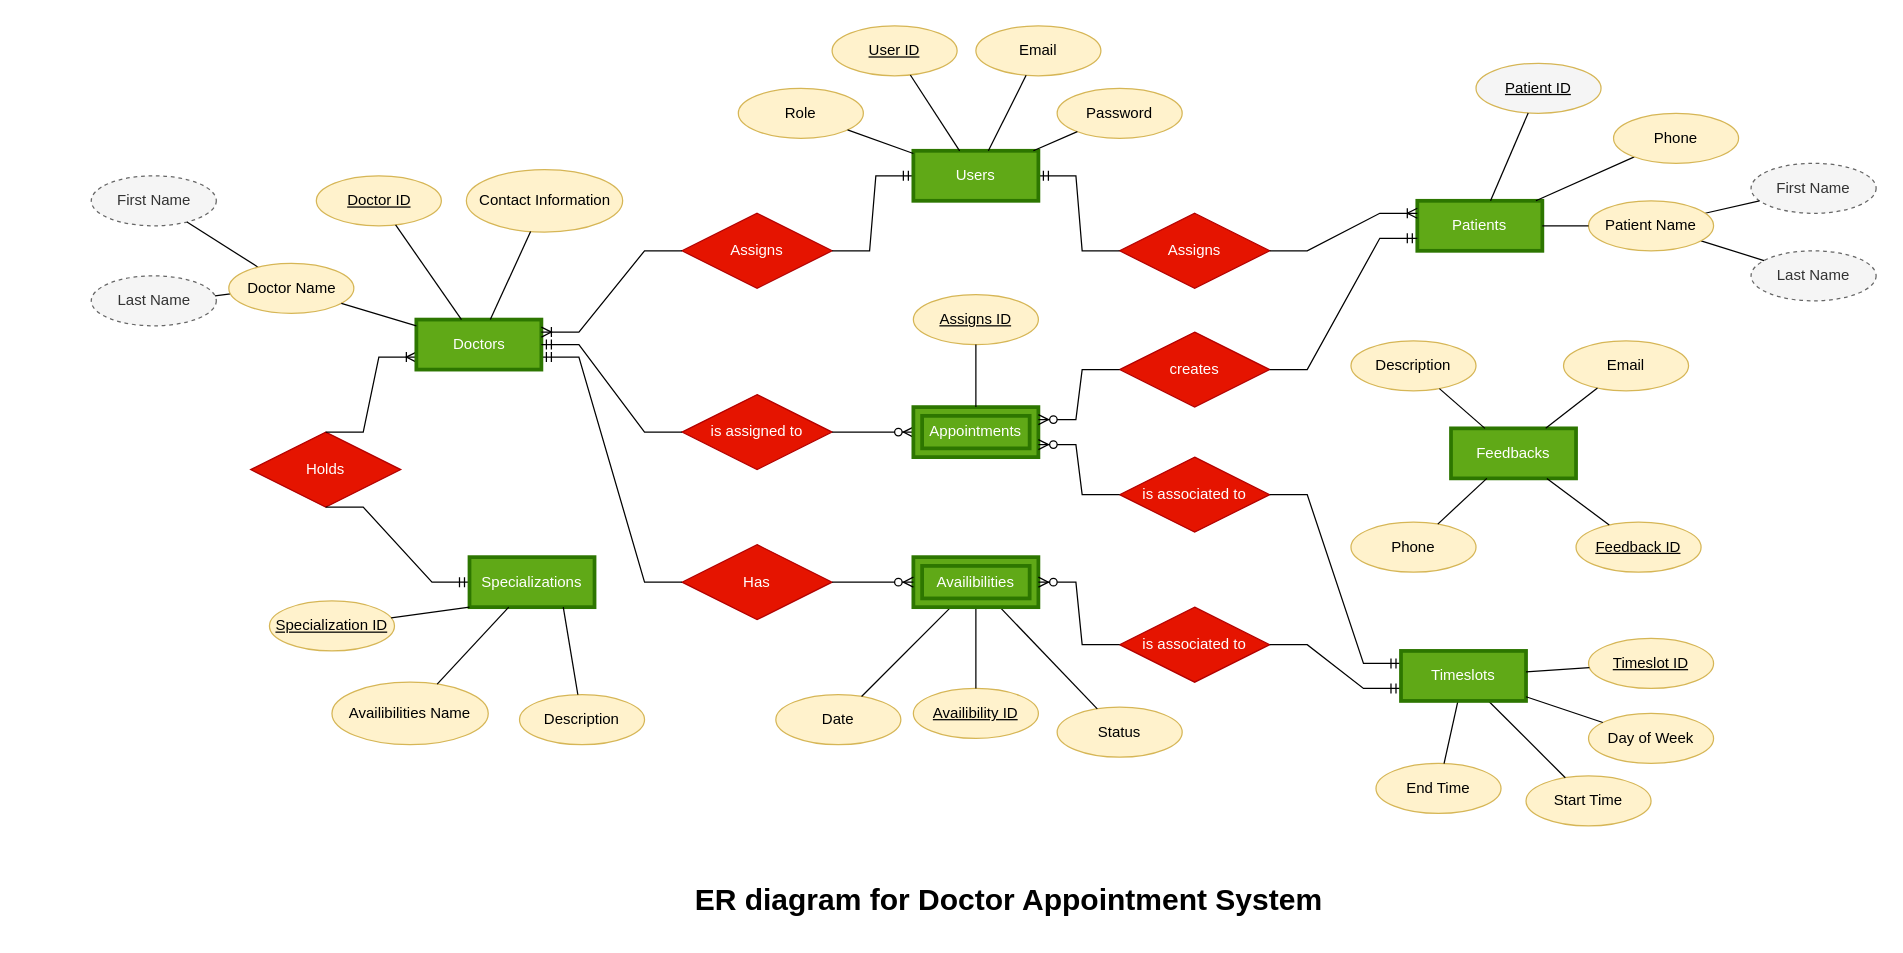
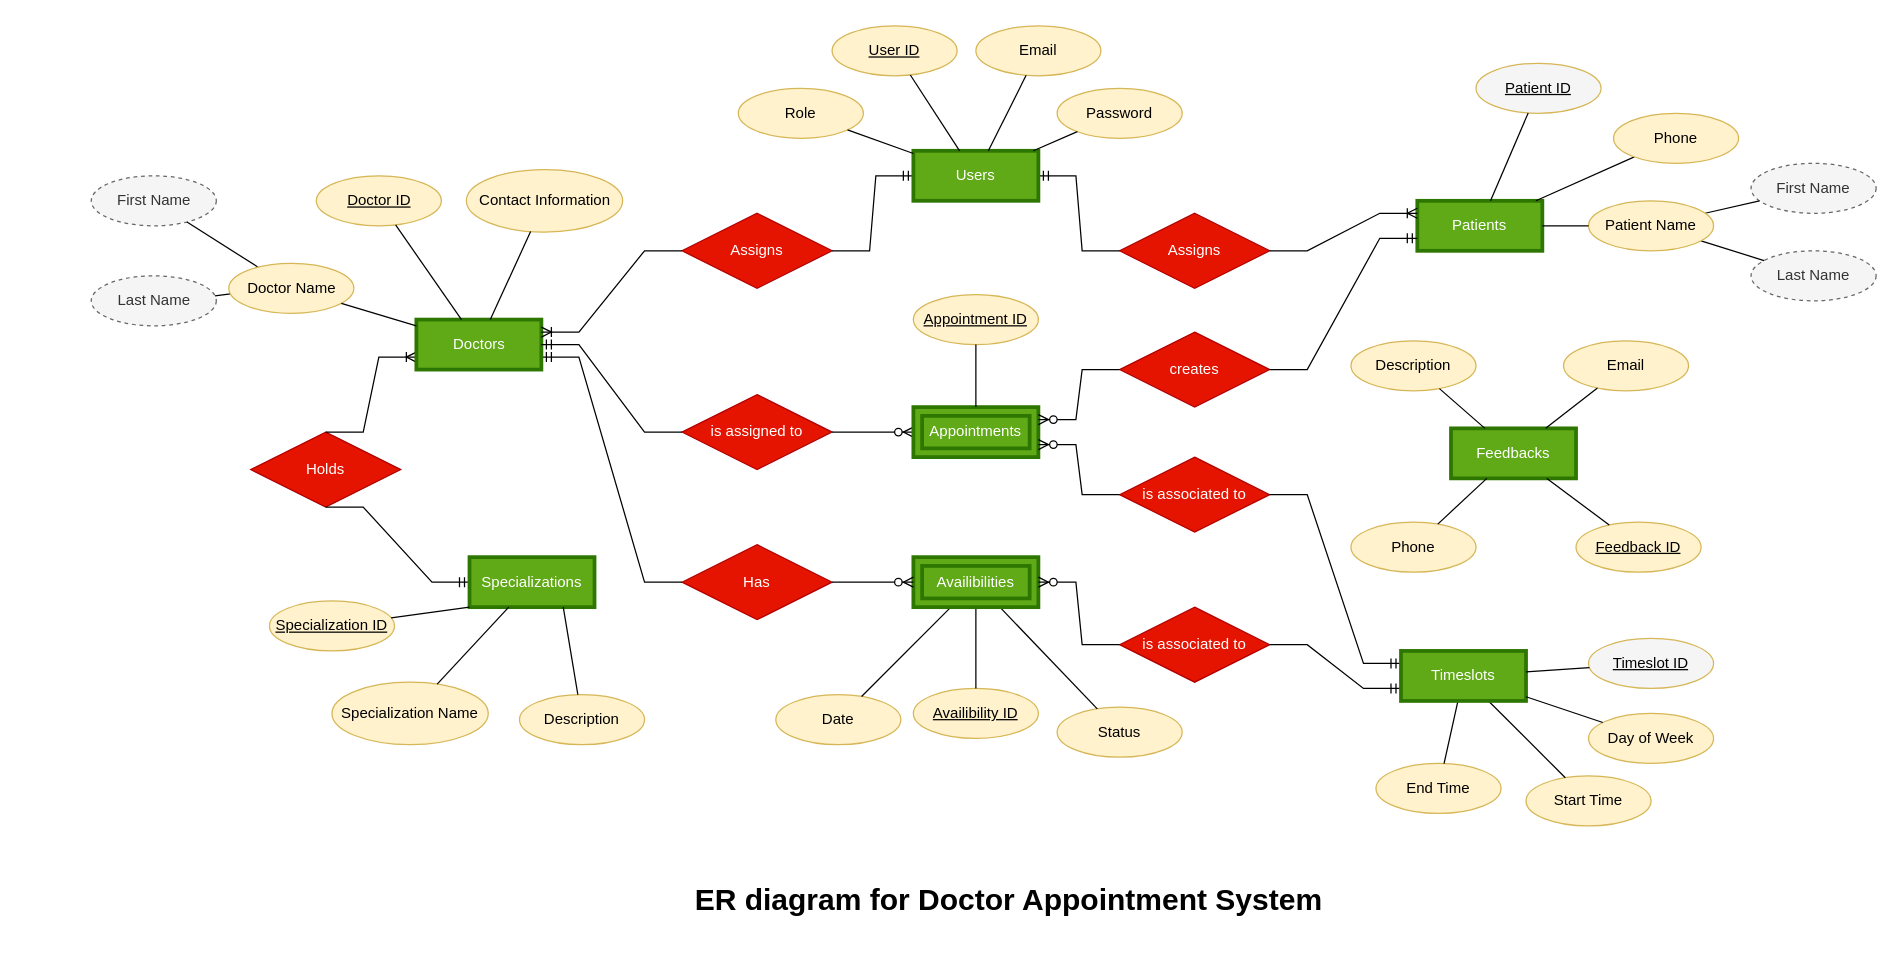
- <mxCell id="9" value="Assigns ID" style="ellipse;whiteSpace=wrap;html=1;align=center;fontStyle=4;fillColor=#fff2cc;strokeColor=#d6b656;" vertex="1" parent="7"><mxGeometry x="15" y="-10" width="100" height="40" as="geometry" /></mxCell>
+ <mxCell id="9" value="Appointment ID" style="ellipse;whiteSpace=wrap;html=1;align=center;fontStyle=4;fillColor=#fff2cc;strokeColor=#d6b656;" vertex="1" parent="7"><mxGeometry x="15" y="-10" width="100" height="40" as="geometry" /></mxCell>
- <mxCell id="58" value="Timeslot ID" style="ellipse;whiteSpace=wrap;html=1;align=center;fontStyle=4;fillColor=#fff2cc;strokeColor=#d6b656;" vertex="1" parent="52"><mxGeometry x="170" y="-10" width="100" height="40" as="geometry" /></mxCell>
+ <mxCell id="58" value="Timeslot ID" style="ellipse;whiteSpace=wrap;html=1;align=center;fontStyle=4;fillColor=#f5f5f5;strokeColor=#d6b656;" vertex="1" parent="52"><mxGeometry x="170" y="-10" width="100" height="40" as="geometry" /></mxCell>
- <mxCell id="36" value="Availibilities Name" style="ellipse;whiteSpace=wrap;html=1;align=center;fillColor=#fff2cc;strokeColor=#d6b656;" vertex="1" parent="33"><mxGeometry x="50" y="105" width="125" height="50" as="geometry" /></mxCell>
+ <mxCell id="36" value="Specialization Name" style="ellipse;whiteSpace=wrap;html=1;align=center;fillColor=#fff2cc;strokeColor=#d6b656;" vertex="1" parent="33"><mxGeometry x="50" y="105" width="125" height="50" as="geometry" /></mxCell>
